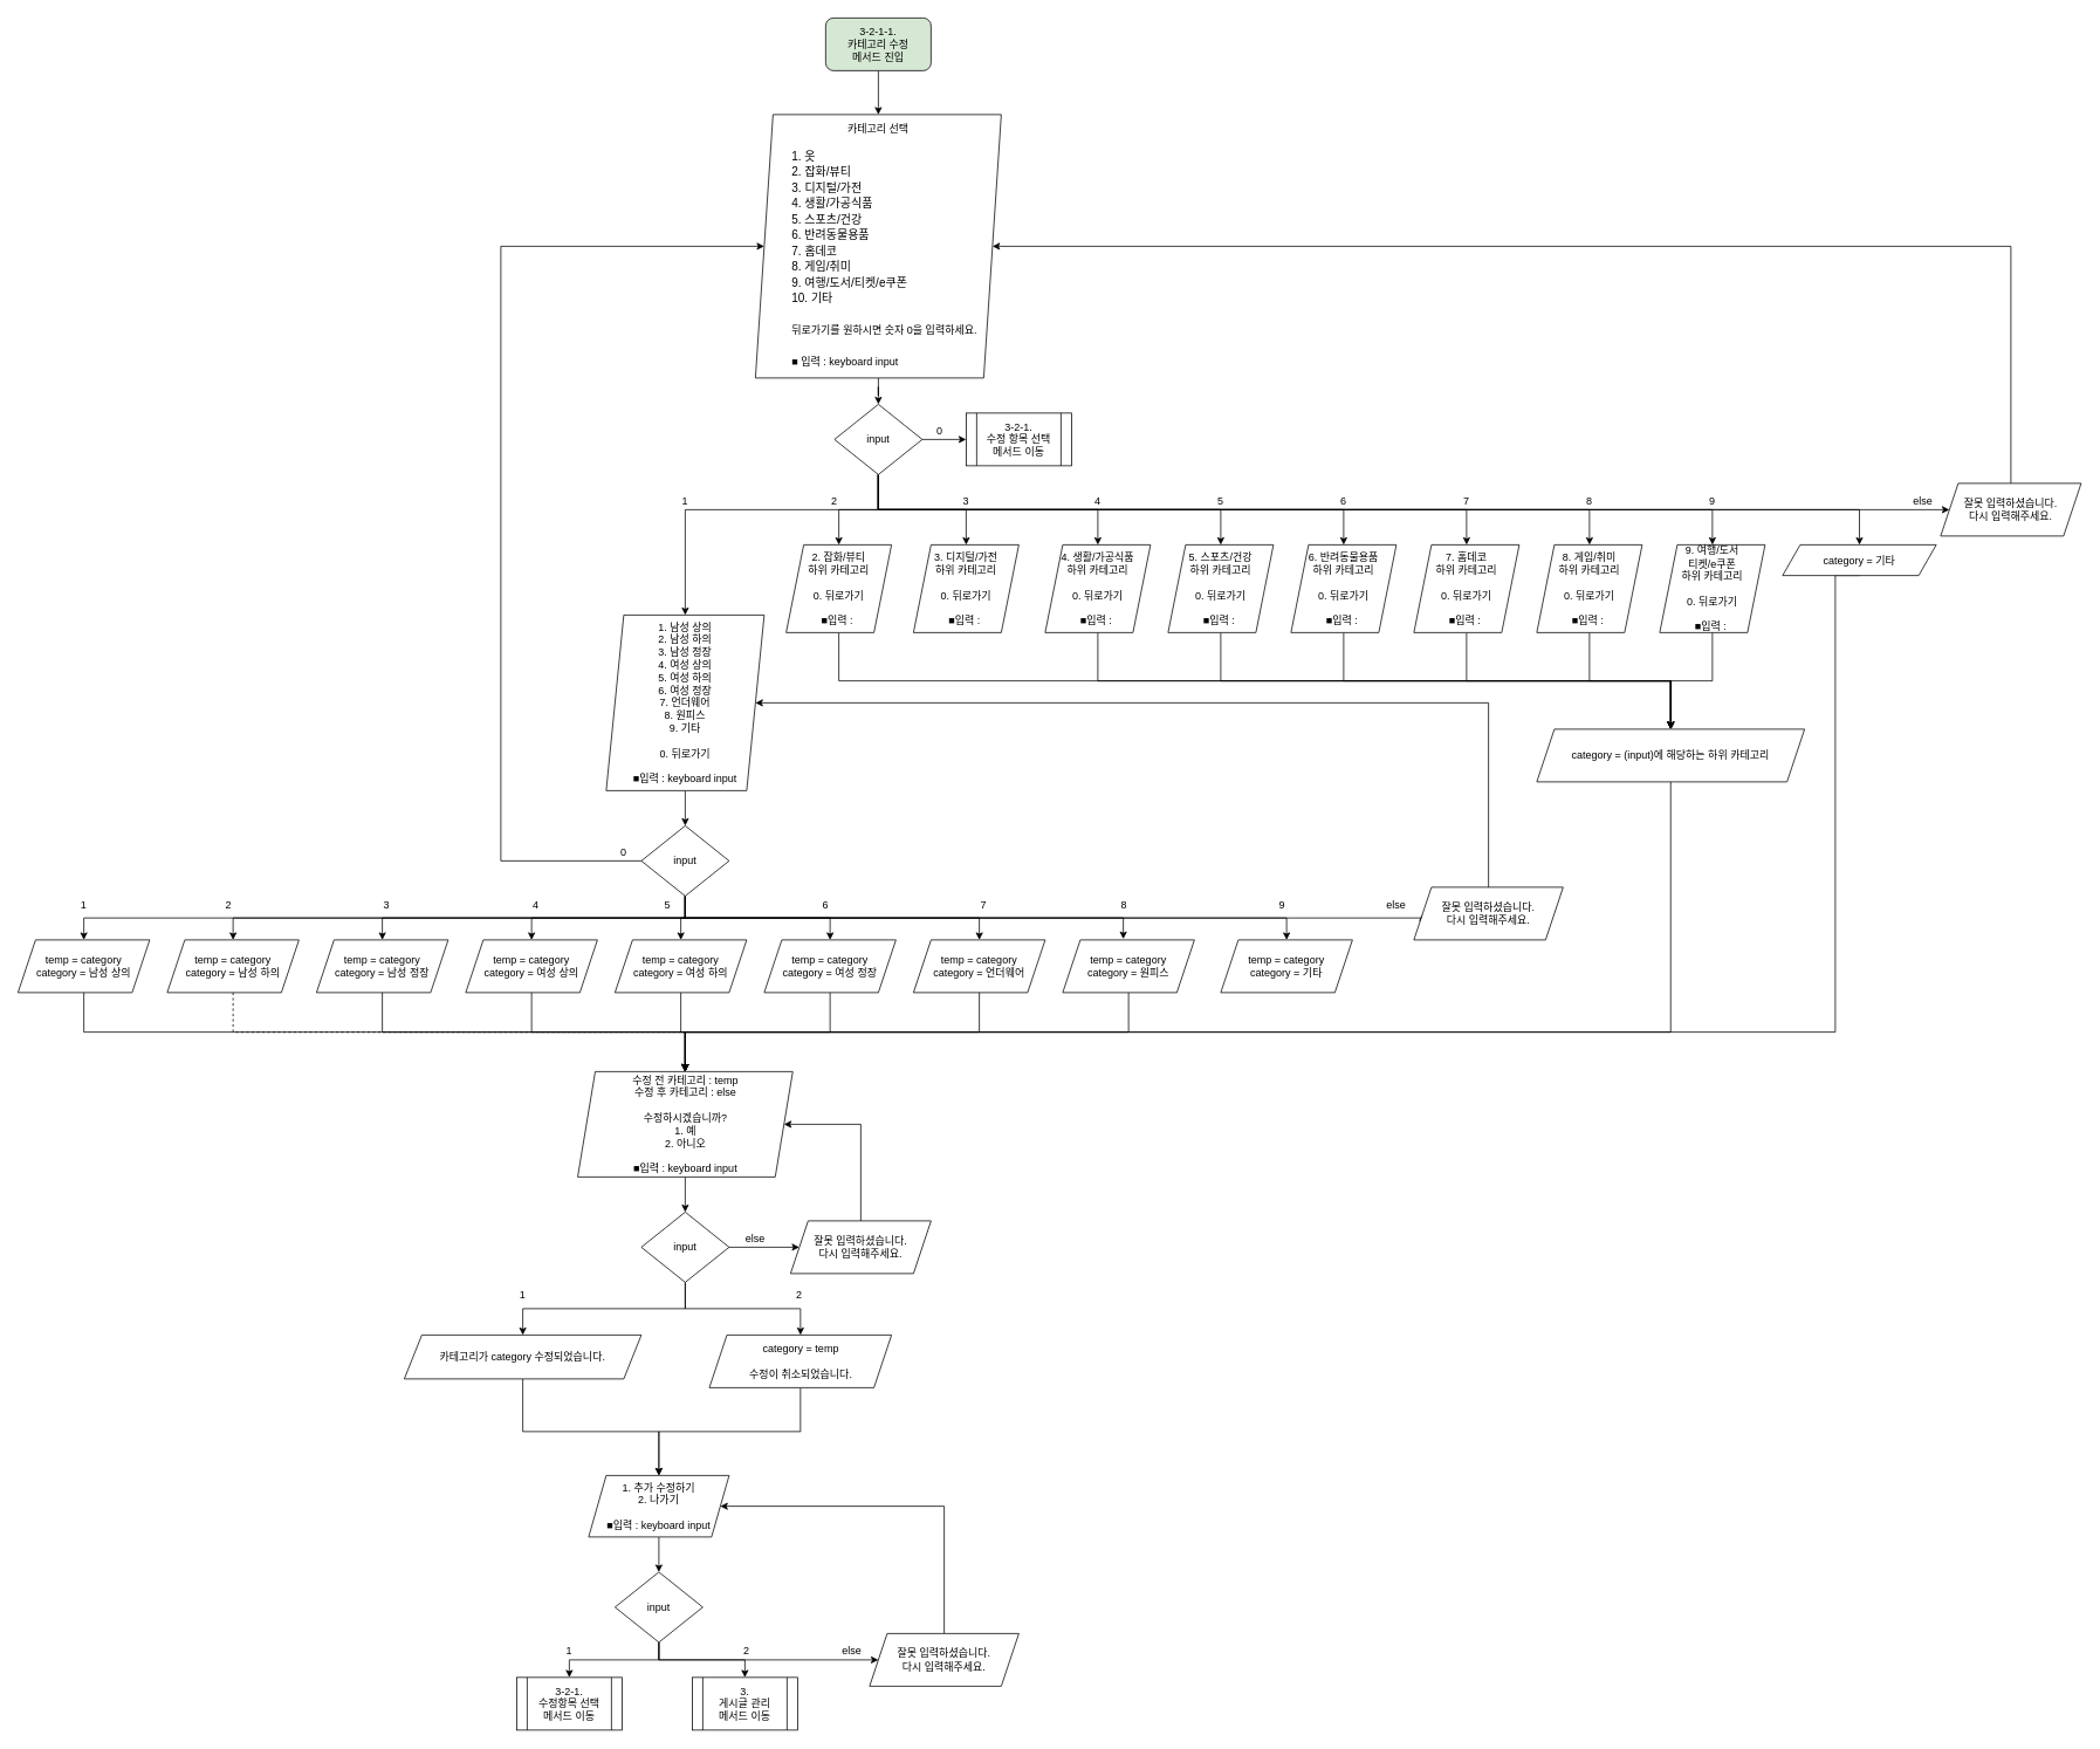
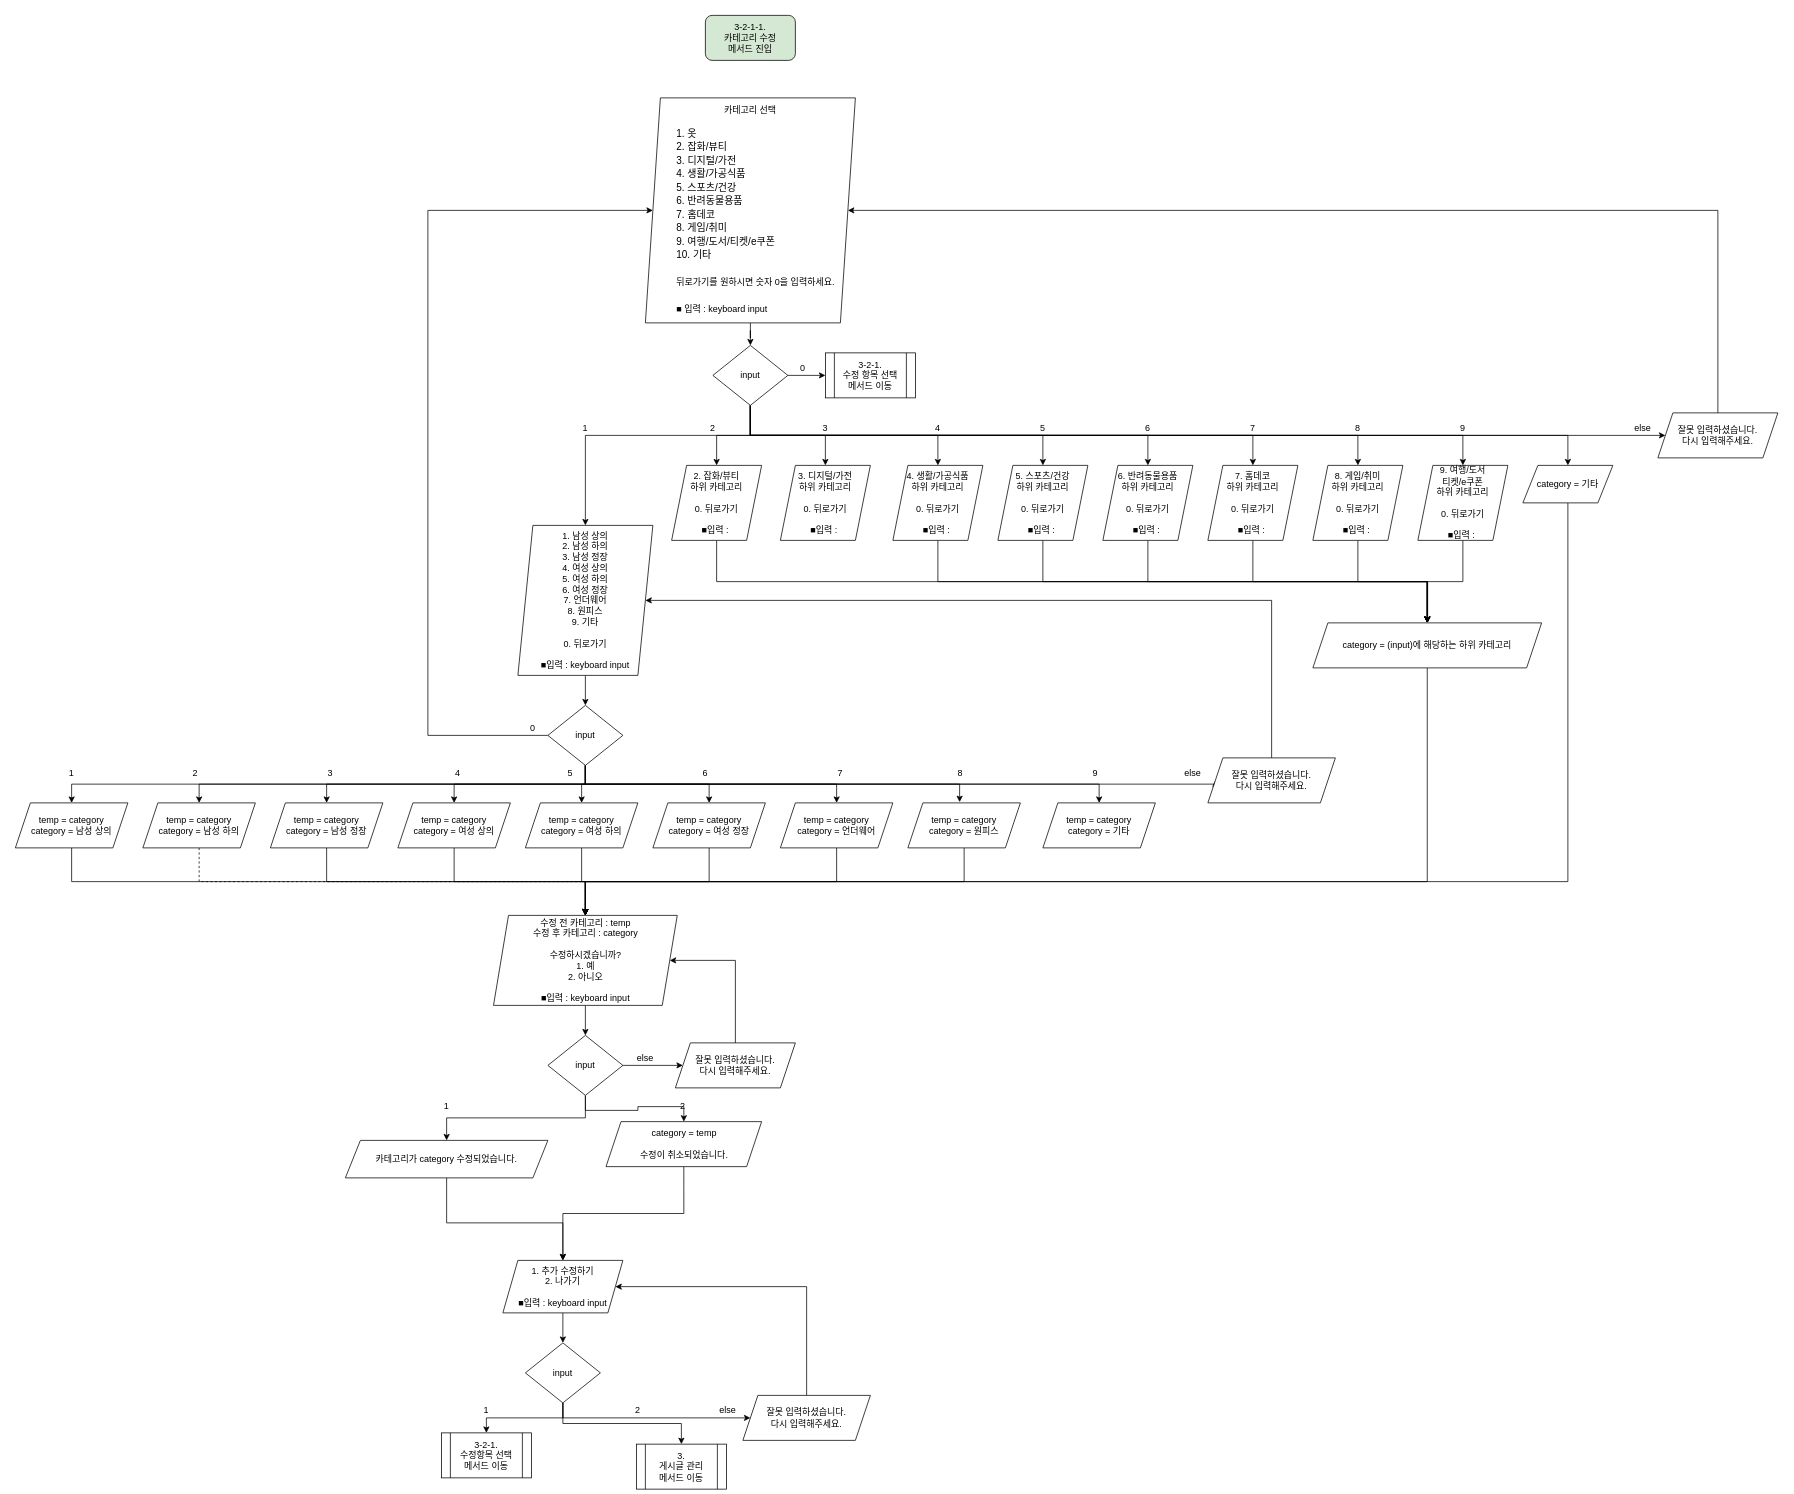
- <mxCell id="97" value="" style="edgeStyle=orthogonalEdgeStyle;rounded=0;orthogonalLoop=1;jettySize=auto;html=1;" parent="1" source="98" target="3" edge="1"><mxGeometry relative="1" as="geometry" /></mxCell>
- <mxCell id="79" value="category = 기타" style="shape=parallelogram;perimeter=parallelogramPerimeter;whiteSpace=wrap;html=1;fixedSize=1;" parent="1" vertex="1"><mxGeometry x="2030" y="620" width="175" height="35" as="geometry" /></mxCell>
+ <mxCell id="79" value="category = 기타" style="shape=parallelogram;perimeter=parallelogramPerimeter;whiteSpace=wrap;html=1;fixedSize=1;" parent="1" vertex="1"><mxGeometry x="2030" y="620" width="120" height="50" as="geometry" /></mxCell>
- <mxCell id="96" value="수정 전 카테고리 : temp&lt;br&gt;수정 후 카테고리 : else&lt;br&gt;&lt;br&gt;수정하시겠습니까?&lt;br&gt;1. 예&lt;br&gt;2. 아니오&lt;br&gt;&lt;br&gt;■입력 : keyboard input" style="shape=parallelogram;perimeter=parallelogramPerimeter;whiteSpace=wrap;html=1;fixedSize=1;" parent="1" vertex="1"><mxGeometry x="657.5" y="1220" width="245" height="120" as="geometry" /></mxCell>
+ <mxCell id="96" value="수정 전 카테고리 : temp&lt;br&gt;수정 후 카테고리 : category&lt;br&gt;&lt;br&gt;수정하시겠습니까?&lt;br&gt;1. 예&lt;br&gt;2. 아니오&lt;br&gt;&lt;br&gt;■입력 : keyboard input" style="shape=parallelogram;perimeter=parallelogramPerimeter;whiteSpace=wrap;html=1;fixedSize=1;" parent="1" vertex="1"><mxGeometry x="657.5" y="1220" width="245" height="120" as="geometry" /></mxCell>
- <mxCell id="109" value="category = temp&lt;br&gt;&lt;br&gt;수정이 취소되었습니다.&lt;br&gt;" style="shape=parallelogram;perimeter=parallelogramPerimeter;whiteSpace=wrap;html=1;fixedSize=1;" parent="1" vertex="1"><mxGeometry x="807.5" y="1520" width="207.5" height="60" as="geometry" /></mxCell>
+ <mxCell id="109" value="category = temp&lt;br&gt;&lt;br&gt;수정이 취소되었습니다.&lt;br&gt;" style="shape=parallelogram;perimeter=parallelogramPerimeter;whiteSpace=wrap;html=1;fixedSize=1;" parent="1" vertex="1"><mxGeometry x="807.5" y="1495" width="207.5" height="60" as="geometry" /></mxCell>
- <mxCell id="117" value="3.&lt;br&gt;게시글 관리&lt;br&gt;메서드 이동" style="shape=process;whiteSpace=wrap;html=1;backgroundOutline=1;" parent="1" vertex="1"><mxGeometry x="788" y="1910" width="120" height="60" as="geometry" /></mxCell>
+ <mxCell id="117" value="3.&lt;br&gt;게시글 관리&lt;br&gt;메서드 이동" style="shape=process;whiteSpace=wrap;html=1;backgroundOutline=1;" parent="1" vertex="1"><mxGeometry x="848" y="1925" width="120" height="60" as="geometry" /></mxCell>
